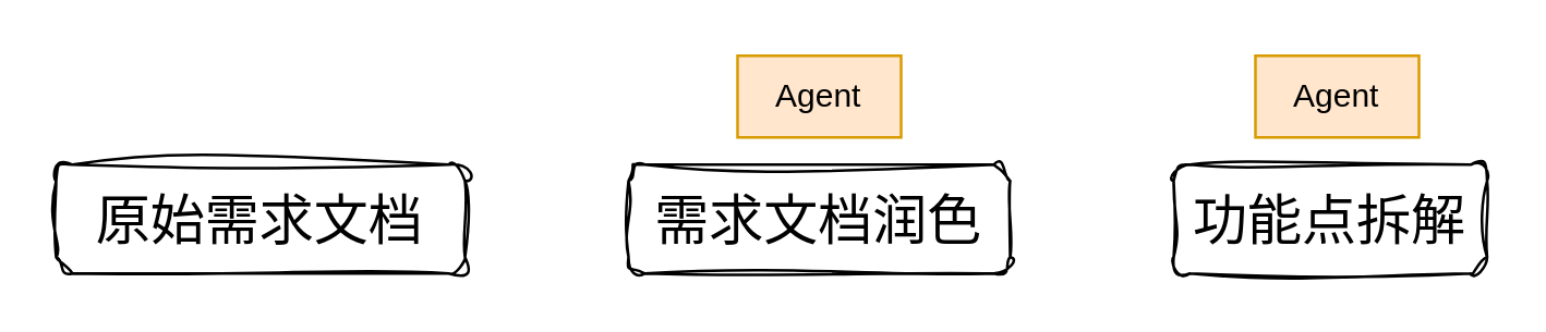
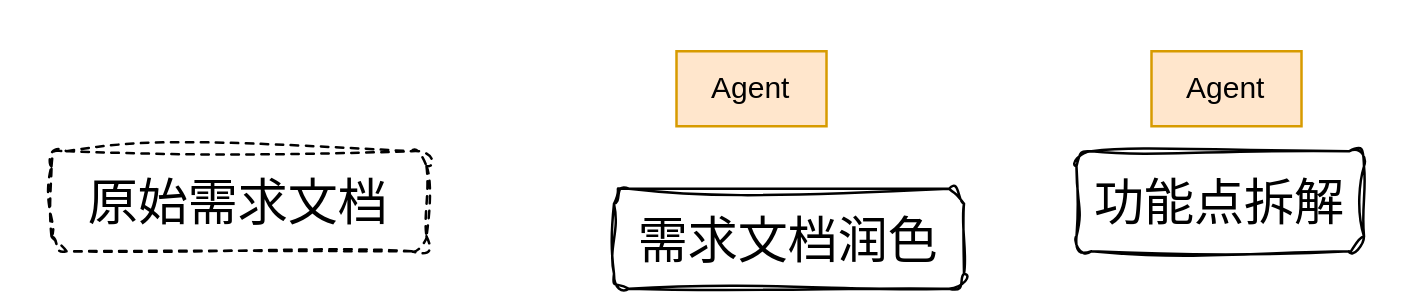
- <mxCell id="2" value="原始需求文档" style="rounded=1;whiteSpace=wrap;html=1;fontSize=20;shadow=0;sketch=1;curveFitting=1;jiggle=2;" vertex="1" parent="1"><mxGeometry x="20" y="60" width="150" height="40" as="geometry" /></mxCell>
+ <mxCell id="2" value="原始需求文档" style="rounded=1;whiteSpace=wrap;html=1;fontSize=20;shadow=0;sketch=1;curveFitting=1;jiggle=2;dashed=1;" vertex="1" parent="1"><mxGeometry x="20" y="60" width="150" height="40" as="geometry" /></mxCell>
- <mxCell id="3" value="需求文档润色" style="rounded=1;whiteSpace=wrap;html=1;fontSize=20;sketch=1;curveFitting=1;jiggle=2;glass=0;" vertex="1" parent="1"><mxGeometry x="230" y="60" width="140" height="40" as="geometry" /></mxCell>
+ <mxCell id="3" value="需求文档润色" style="rounded=1;whiteSpace=wrap;html=1;fontSize=20;sketch=1;curveFitting=1;jiggle=2;glass=0;" vertex="1" parent="1"><mxGeometry x="245" y="75" width="140" height="40" as="geometry" /></mxCell>
